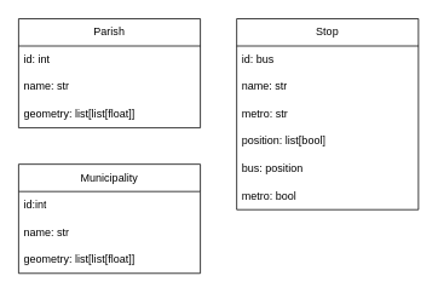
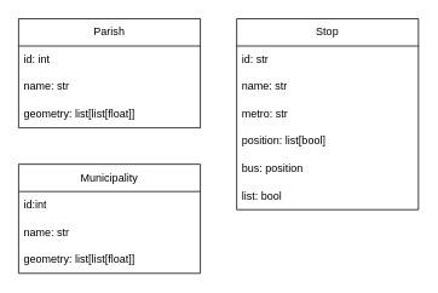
- <mxCell id="11" value="id: bus" style="text;strokeColor=none;fillColor=none;align=left;verticalAlign=middle;spacingLeft=4;spacingRight=4;overflow=hidden;points=[[0,0.5],[1,0.5]];portConstraint=eastwest;rotatable=0;whiteSpace=wrap;html=1;" vertex="1" parent="10"><mxGeometry y="30" width="200" height="30" as="geometry" /></mxCell>
+ <mxCell id="11" value="id: str" style="text;strokeColor=none;fillColor=none;align=left;verticalAlign=middle;spacingLeft=4;spacingRight=4;overflow=hidden;points=[[0,0.5],[1,0.5]];portConstraint=eastwest;rotatable=0;whiteSpace=wrap;html=1;" vertex="1" parent="10"><mxGeometry y="30" width="200" height="30" as="geometry" /></mxCell>
- <mxCell id="16" value="metro: bool" style="text;strokeColor=none;fillColor=none;align=left;verticalAlign=middle;spacingLeft=4;spacingRight=4;overflow=hidden;points=[[0,0.5],[1,0.5]];portConstraint=eastwest;rotatable=0;whiteSpace=wrap;html=1;" vertex="1" parent="10"><mxGeometry y="180" width="200" height="30" as="geometry" /></mxCell>
+ <mxCell id="16" value="list: bool" style="text;strokeColor=none;fillColor=none;align=left;verticalAlign=middle;spacingLeft=4;spacingRight=4;overflow=hidden;points=[[0,0.5],[1,0.5]];portConstraint=eastwest;rotatable=0;whiteSpace=wrap;html=1;" vertex="1" parent="10"><mxGeometry y="180" width="200" height="30" as="geometry" /></mxCell>
